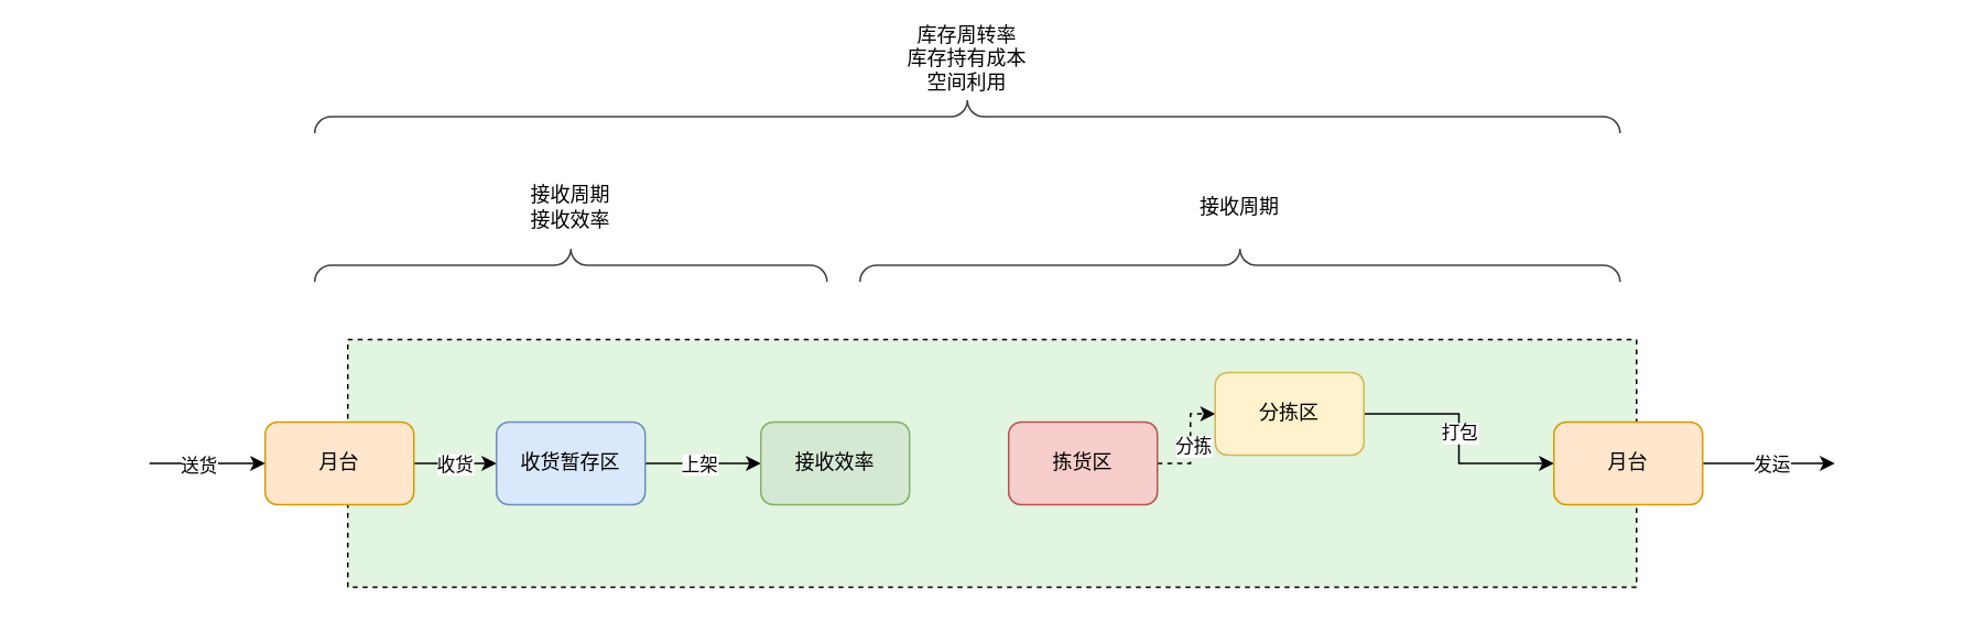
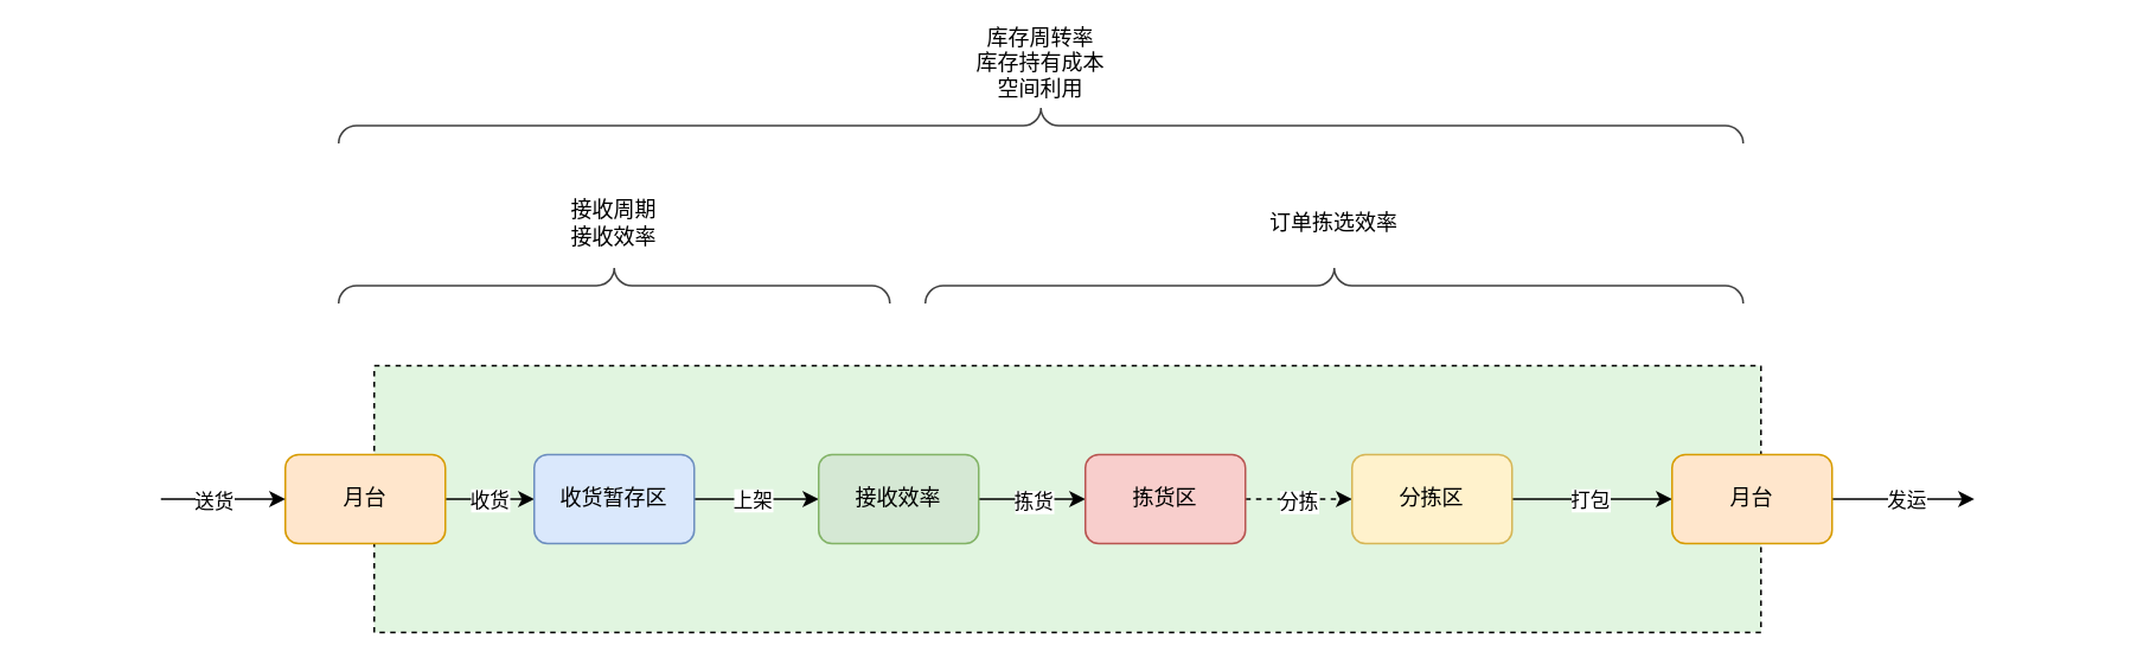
- <mxCell id="28" value="接收周期" style="text;html=1;align=center;verticalAlign=middle;whiteSpace=wrap;rounded=0;" vertex="1" parent="1"><mxGeometry x="695" y="110" width="110" height="30" as="geometry" /></mxCell>
+ <mxCell id="28" value="订单拣选效率" style="text;html=1;align=center;verticalAlign=middle;whiteSpace=wrap;rounded=0;" vertex="1" parent="1"><mxGeometry x="695" y="110" width="110" height="30" as="geometry" /></mxCell>
- <mxCell id="21" value="分拣区" style="rounded=1;whiteSpace=wrap;html=1;fillColor=#fff2cc;strokeColor=#d6b656;" vertex="1" parent="1"><mxGeometry x="735" y="225" width="90" height="50" as="geometry" /></mxCell>
+ <mxCell id="21" value="分拣区" style="rounded=1;whiteSpace=wrap;html=1;fillColor=#fff2cc;strokeColor=#d6b656;" vertex="1" parent="1"><mxGeometry x="760" y="255" width="90" height="50" as="geometry" /></mxCell>
+ <mxCell id="13" style="edgeStyle=orthogonalEdgeStyle;rounded=0;orthogonalLoop=1;jettySize=auto;html=1;exitX=1;exitY=0.5;exitDx=0;exitDy=0;entryX=0;entryY=0.5;entryDx=0;entryDy=0;" edge="1" parent="1" source="15" target="18"><mxGeometry relative="1" as="geometry" /></mxCell>
+ <mxCell id="14" value="拣货" style="edgeLabel;html=1;align=center;verticalAlign=middle;resizable=0;points=[];" vertex="1" connectable="0" parent="13"><mxGeometry y="-1" relative="1" as="geometry"><mxPoint as="offset" /></mxGeometry></mxCell>
